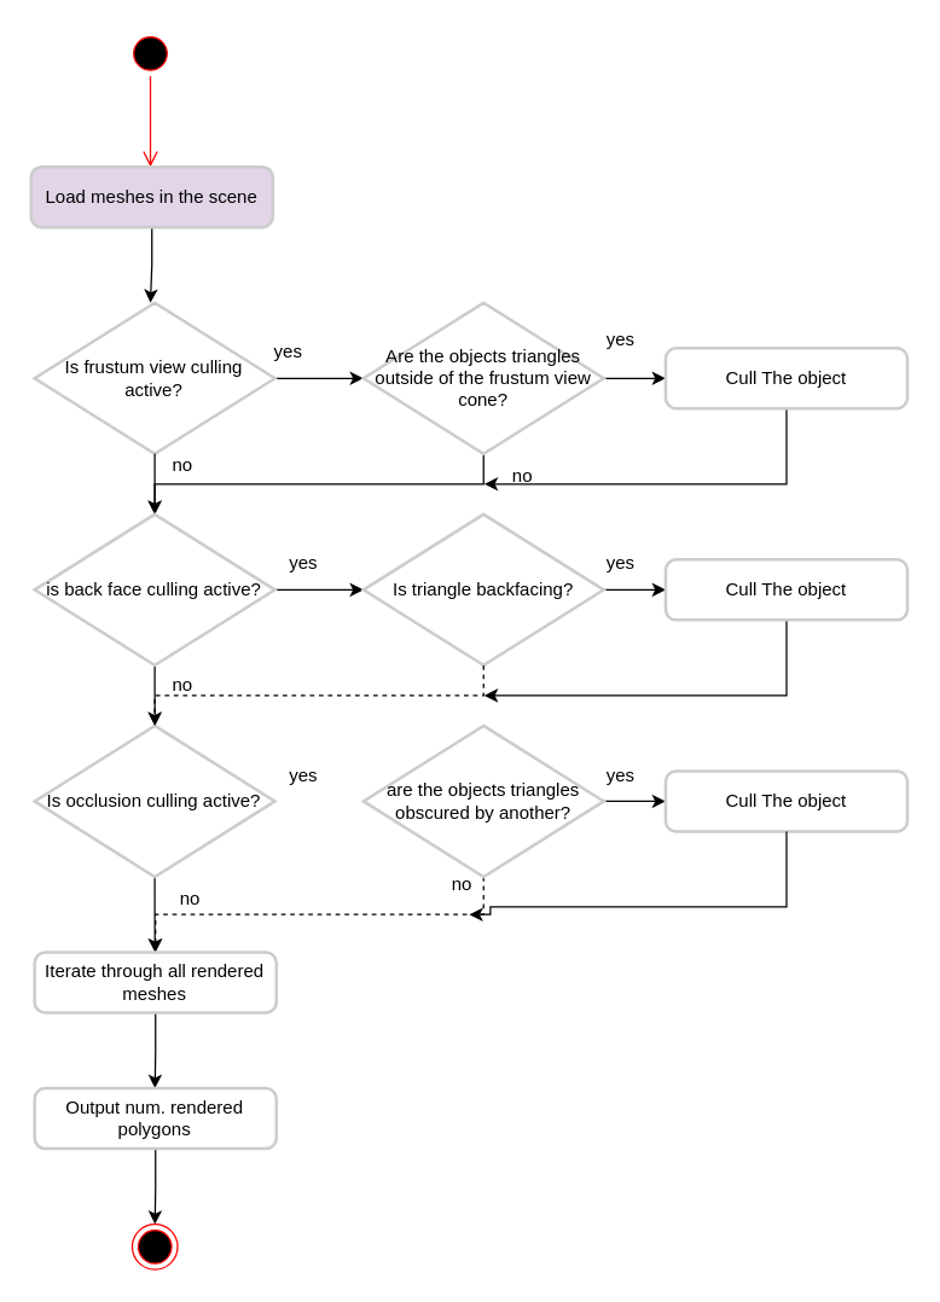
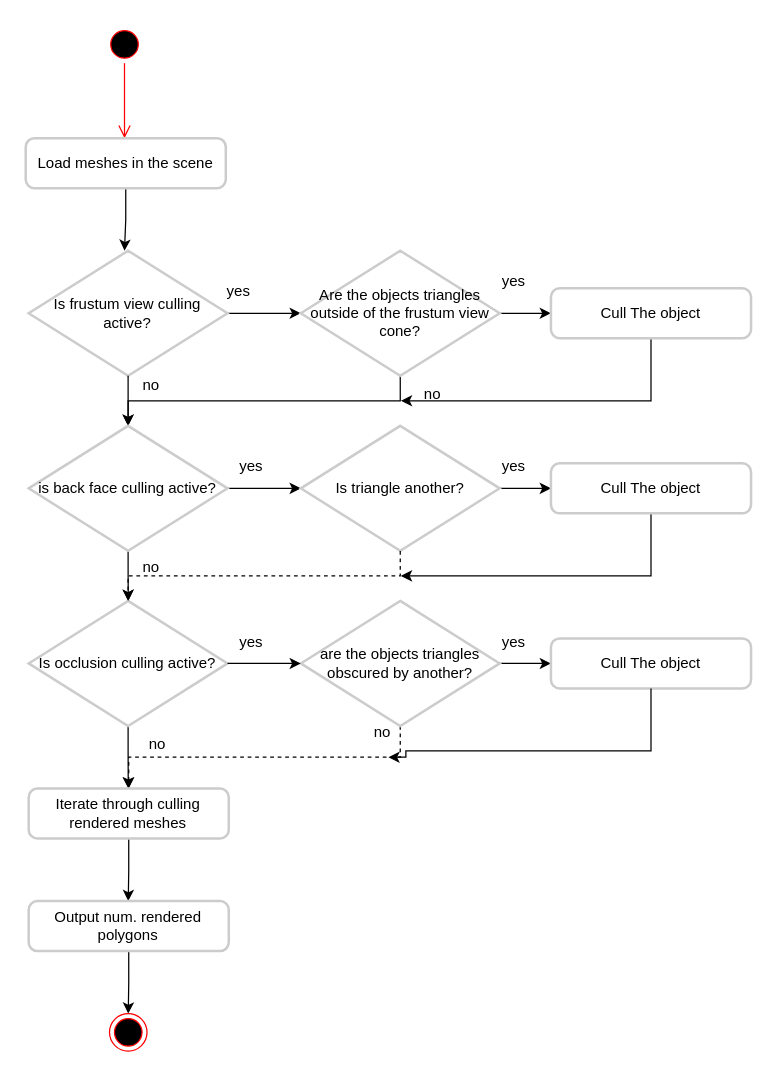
- <mxCell id="5" value="Load meshes in the scene" style="rounded=1;whiteSpace=wrap;html=1;absoluteArcSize=1;arcSize=14;strokeWidth=2;strokeColor=#CCCCCC;fillColor=#e1d5e7;" vertex="1" parent="1"><mxGeometry x="20" y="110" width="160" height="40" as="geometry" /></mxCell>
+ <mxCell id="5" value="Load meshes in the scene" style="rounded=1;whiteSpace=wrap;html=1;absoluteArcSize=1;arcSize=14;strokeWidth=2;strokeColor=#CCCCCC;" vertex="1" parent="1"><mxGeometry x="20" y="110" width="160" height="40" as="geometry" /></mxCell>
- <mxCell id="24" value="Is triangle backfacing?" style="strokeWidth=2;html=1;shape=mxgraph.flowchart.decision;whiteSpace=wrap;strokeColor=#CCCCCC;" vertex="1" parent="1"><mxGeometry x="240" y="340" width="159" height="100" as="geometry" /></mxCell>
+ <mxCell id="24" value="Is triangle another?" style="strokeWidth=2;html=1;shape=mxgraph.flowchart.decision;whiteSpace=wrap;strokeColor=#CCCCCC;" vertex="1" parent="1"><mxGeometry x="240" y="340" width="159" height="100" as="geometry" /></mxCell>
+ <mxCell id="33" style="edgeStyle=orthogonalEdgeStyle;rounded=0;orthogonalLoop=1;jettySize=auto;html=1;exitX=1;exitY=0.5;exitDx=0;exitDy=0;exitPerimeter=0;entryX=0;entryY=0.5;entryDx=0;entryDy=0;entryPerimeter=0;" edge="1" parent="1" source="29" target="32"><mxGeometry relative="1" as="geometry" /></mxCell>
- <mxCell id="41" value="Iterate through all rendered meshes" style="rounded=1;whiteSpace=wrap;html=1;absoluteArcSize=1;arcSize=14;strokeWidth=2;strokeColor=#CCCCCC;" vertex="1" parent="1"><mxGeometry x="22.38" y="630" width="160" height="40" as="geometry" /></mxCell>
+ <mxCell id="41" value="Iterate through culling rendered meshes" style="rounded=1;whiteSpace=wrap;html=1;absoluteArcSize=1;arcSize=14;strokeWidth=2;strokeColor=#CCCCCC;" vertex="1" parent="1"><mxGeometry x="22.38" y="630" width="160" height="40" as="geometry" /></mxCell>
